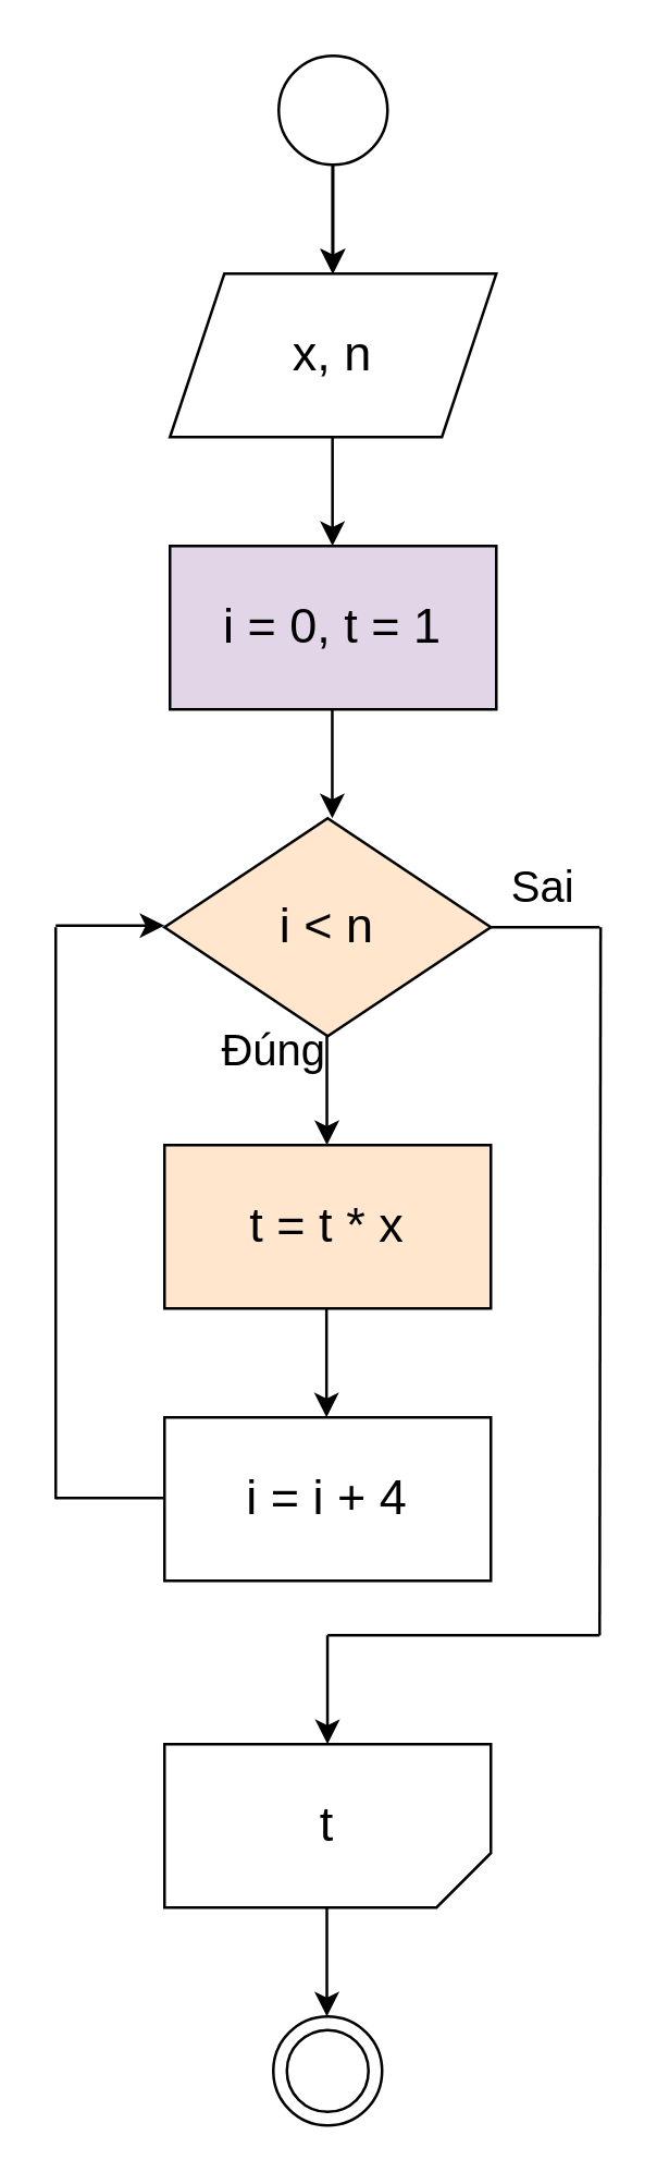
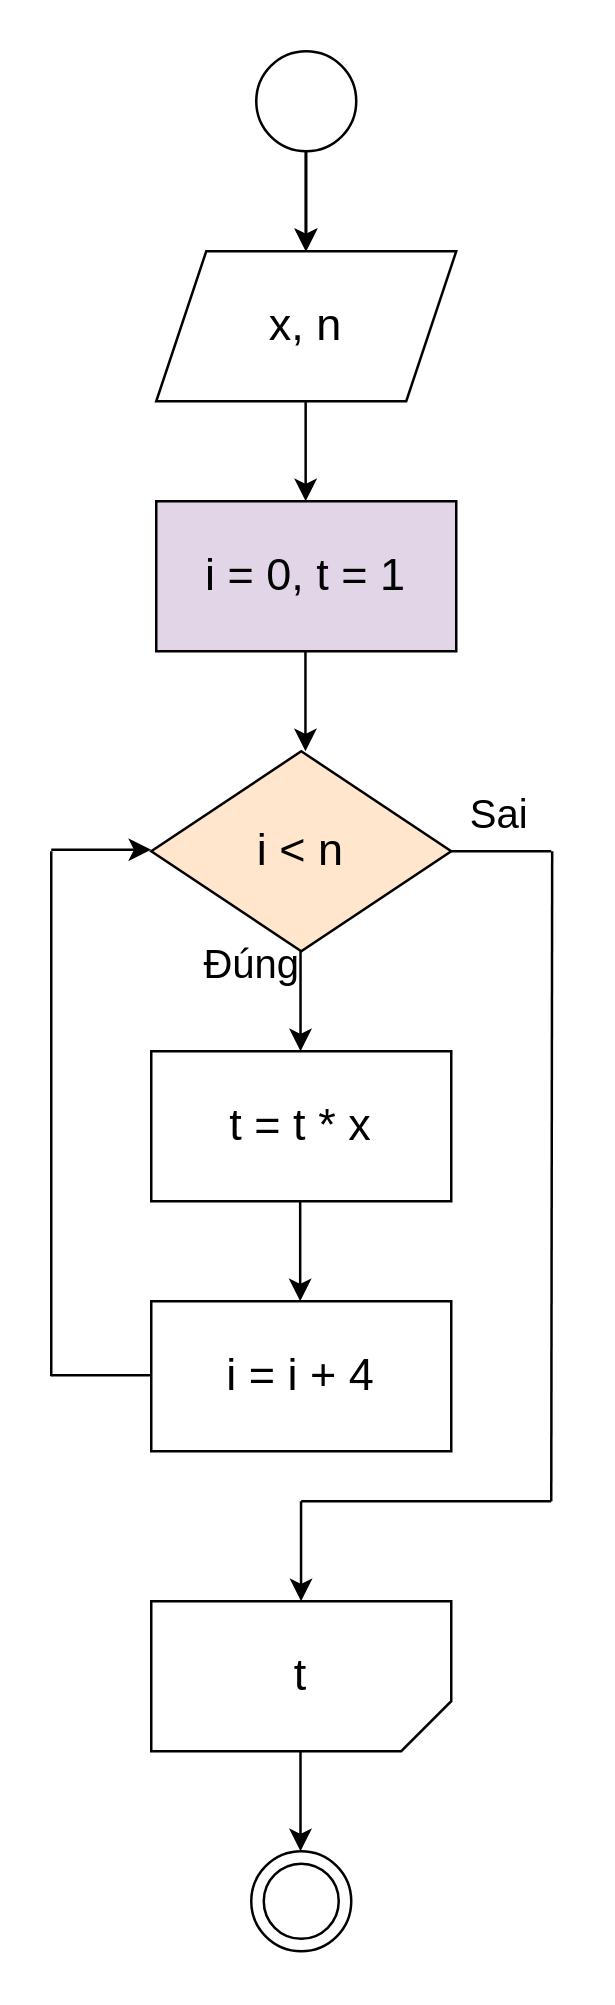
- <mxCell id="18" value="&lt;font style=&quot;font-size: 18px;&quot;&gt;t = t * x&lt;/font&gt;" style="rounded=0;whiteSpace=wrap;html=1;fillColor=#ffe6cc;" parent="1" vertex="1"><mxGeometry x="60" y="420" width="120" height="60" as="geometry" /></mxCell>
+ <mxCell id="18" value="&lt;font style=&quot;font-size: 18px;&quot;&gt;t = t * x&lt;/font&gt;" style="rounded=0;whiteSpace=wrap;html=1;" parent="1" vertex="1"><mxGeometry x="60" y="420" width="120" height="60" as="geometry" /></mxCell>
